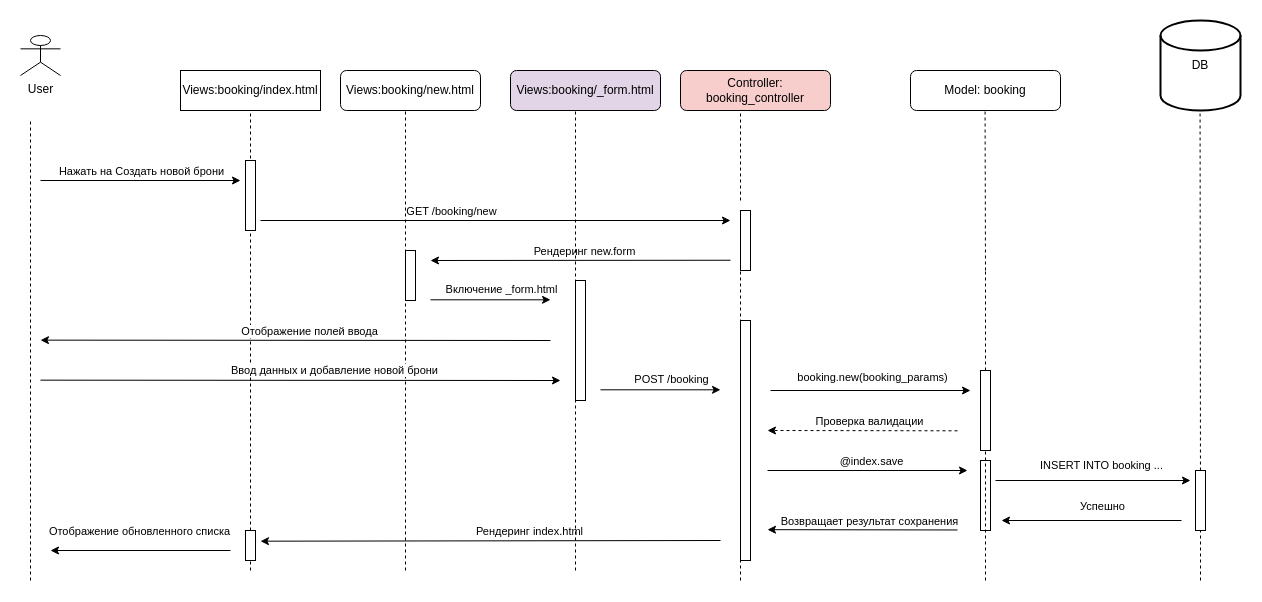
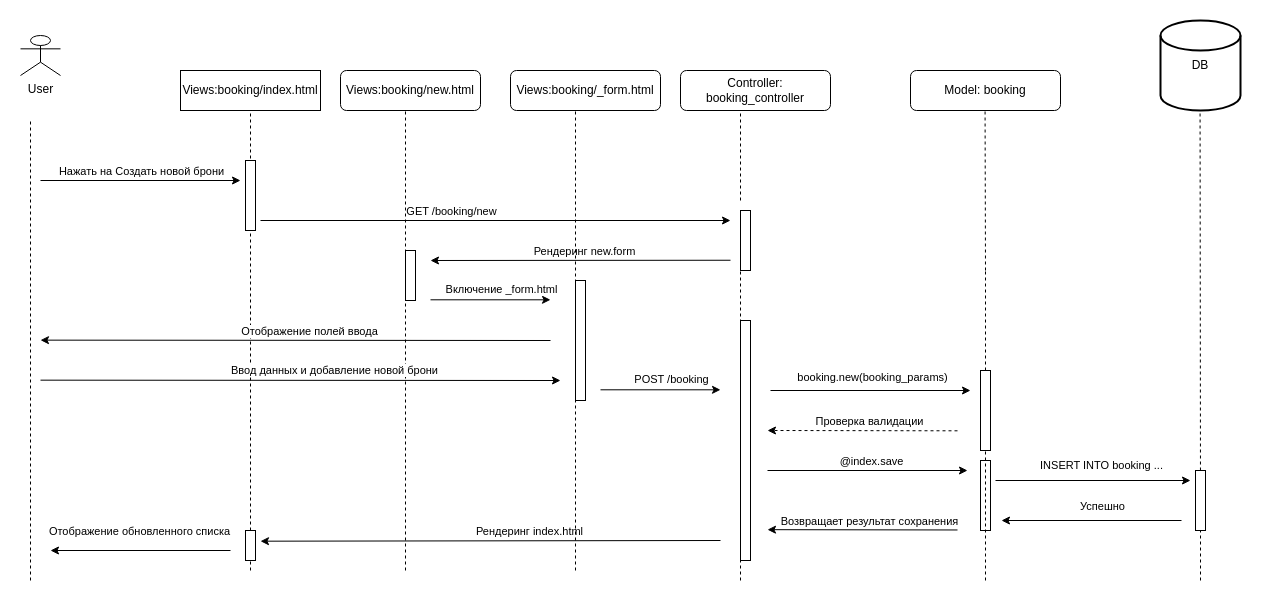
- <mxCell id="51" value="Views:booking/_form.html" style="rounded=1;whiteSpace=wrap;html=1;fillColor=#e1d5e7;" parent="1" vertex="1"><mxGeometry x="510" y="70" width="150" height="40" as="geometry" /></mxCell>
+ <mxCell id="51" value="Views:booking/_form.html" style="rounded=1;whiteSpace=wrap;html=1;" parent="1" vertex="1"><mxGeometry x="510" y="70" width="150" height="40" as="geometry" /></mxCell>
- <mxCell id="4" value="Controller: booking_controller" style="rounded=1;whiteSpace=wrap;html=1;fillColor=#f8cecc;" parent="1" vertex="1"><mxGeometry x="680" y="70" width="150" height="40" as="geometry" /></mxCell>
+ <mxCell id="4" value="Controller: booking_controller" style="rounded=1;whiteSpace=wrap;html=1;" parent="1" vertex="1"><mxGeometry x="680" y="70" width="150" height="40" as="geometry" /></mxCell>
